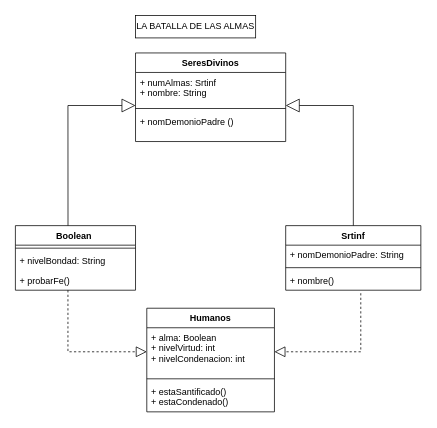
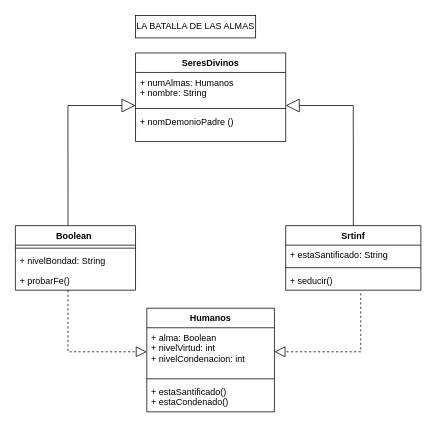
- <mxCell id="4" value="+ numAlmas: Srtinf&#10;+ nombre: String" style="text;strokeColor=none;fillColor=none;align=left;verticalAlign=top;spacingLeft=4;spacingRight=4;overflow=hidden;rotatable=0;points=[[0,0.5],[1,0.5]];portConstraint=eastwest;" parent="3" vertex="1"><mxGeometry y="26" width="200" height="44" as="geometry" /></mxCell>
+ <mxCell id="4" value="+ numAlmas: Humanos&#10;+ nombre: String" style="text;strokeColor=none;fillColor=none;align=left;verticalAlign=top;spacingLeft=4;spacingRight=4;overflow=hidden;rotatable=0;points=[[0,0.5],[1,0.5]];portConstraint=eastwest;" parent="3" vertex="1"><mxGeometry y="26" width="200" height="44" as="geometry" /></mxCell>
- <mxCell id="12" value="+ nomDemonioPadre: String" style="text;strokeColor=none;fillColor=none;align=left;verticalAlign=top;spacingLeft=4;spacingRight=4;overflow=hidden;rotatable=0;points=[[0,0.5],[1,0.5]];portConstraint=eastwest;" parent="11" vertex="1"><mxGeometry y="26" width="180" height="26" as="geometry" /></mxCell>
+ <mxCell id="12" value="+ estaSantificado: String" style="text;strokeColor=none;fillColor=none;align=left;verticalAlign=top;spacingLeft=4;spacingRight=4;overflow=hidden;rotatable=0;points=[[0,0.5],[1,0.5]];portConstraint=eastwest;" parent="11" vertex="1"><mxGeometry y="26" width="180" height="26" as="geometry" /></mxCell>
- <mxCell id="14" value="+ nombre()" style="text;strokeColor=none;fillColor=none;align=left;verticalAlign=top;spacingLeft=4;spacingRight=4;overflow=hidden;rotatable=0;points=[[0,0.5],[1,0.5]];portConstraint=eastwest;" parent="11" vertex="1"><mxGeometry y="60" width="180" height="26" as="geometry" /></mxCell>
+ <mxCell id="14" value="+ seducir()" style="text;strokeColor=none;fillColor=none;align=left;verticalAlign=top;spacingLeft=4;spacingRight=4;overflow=hidden;rotatable=0;points=[[0,0.5],[1,0.5]];portConstraint=eastwest;" parent="11" vertex="1"><mxGeometry y="60" width="180" height="26" as="geometry" /></mxCell>
